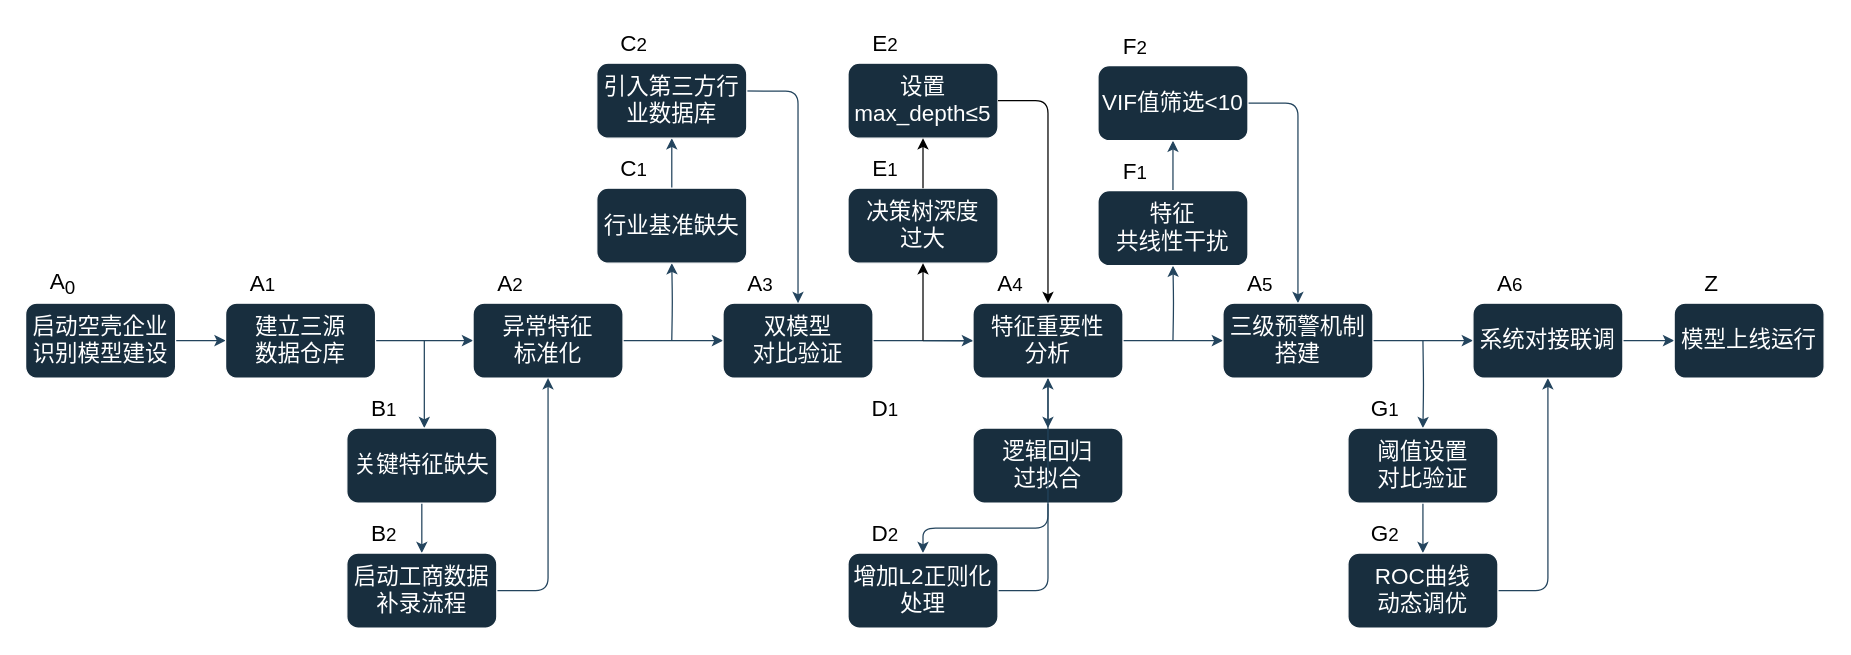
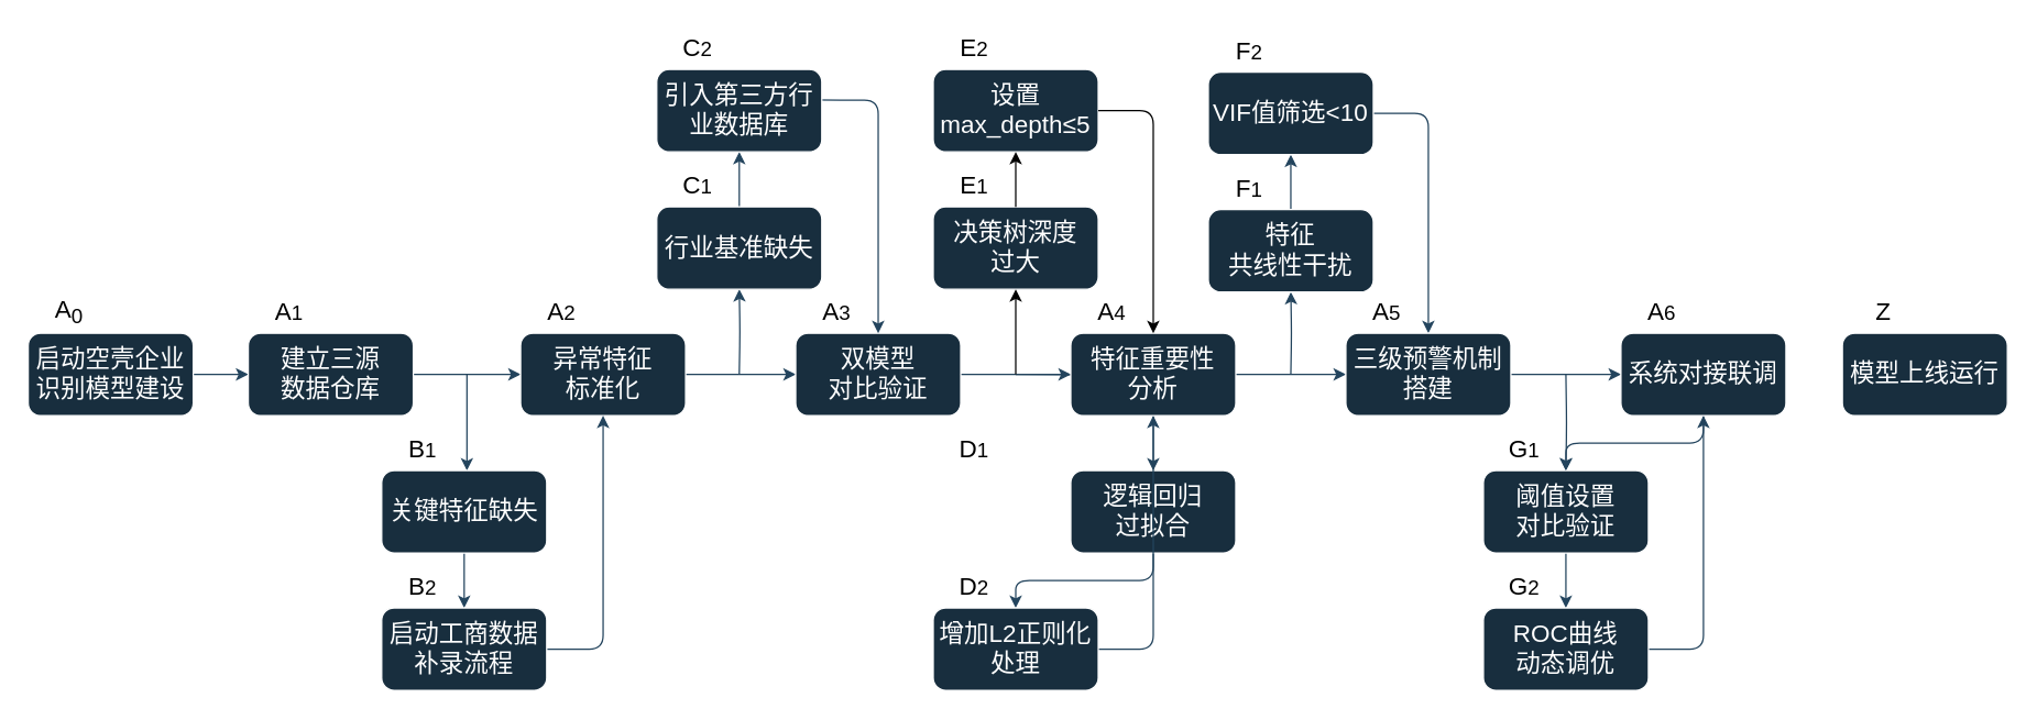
- <mxCell id="41" value="" style="edgeStyle=orthogonalEdgeStyle;rounded=1;orthogonalLoop=1;jettySize=auto;html=1;fontSize=18;labelBackgroundColor=none;strokeColor=#23445D;fontColor=default;fontStyle=0" parent="1" source="42" target="43" edge="1"><mxGeometry relative="1" as="geometry" /></mxCell>
+ <mxCell id="41" value="" style="edgeStyle=orthogonalEdgeStyle;rounded=1;orthogonalLoop=1;jettySize=auto;html=1;fontSize=18;labelBackgroundColor=none;strokeColor=#23445D;fontColor=default;fontStyle=0;" parent="1" source="42" target="38" edge="1"><mxGeometry relative="1" as="geometry" /></mxCell>
